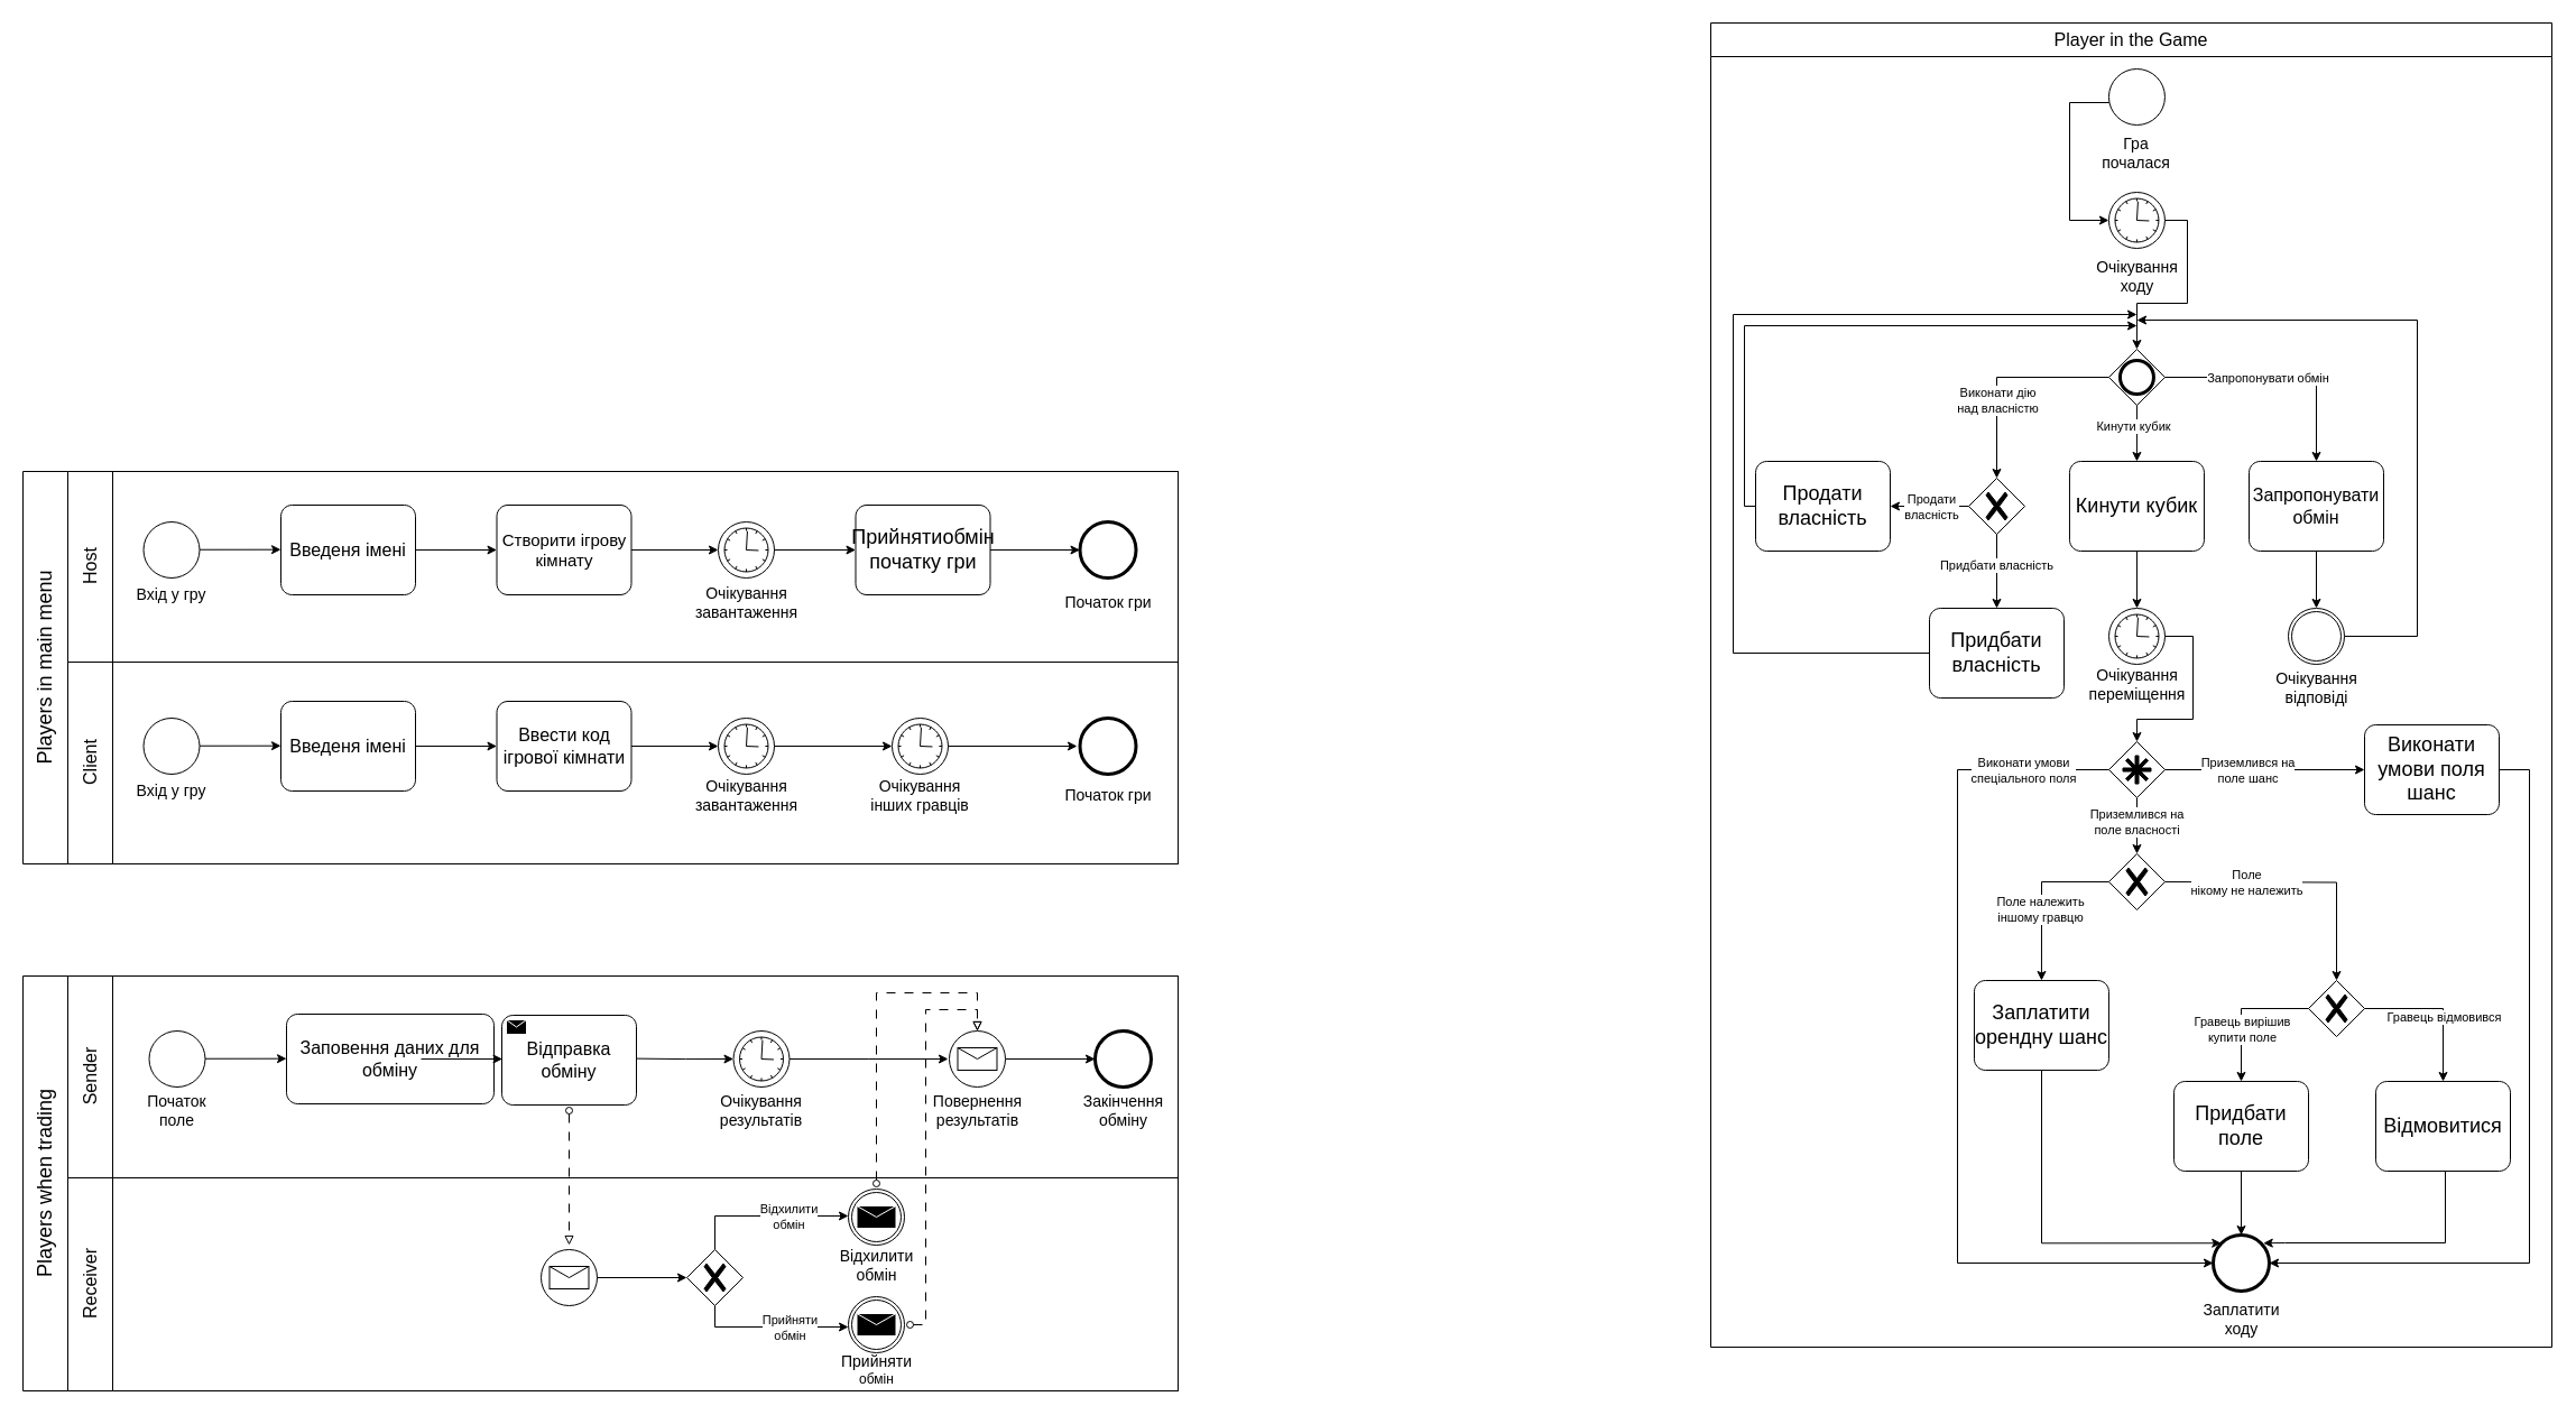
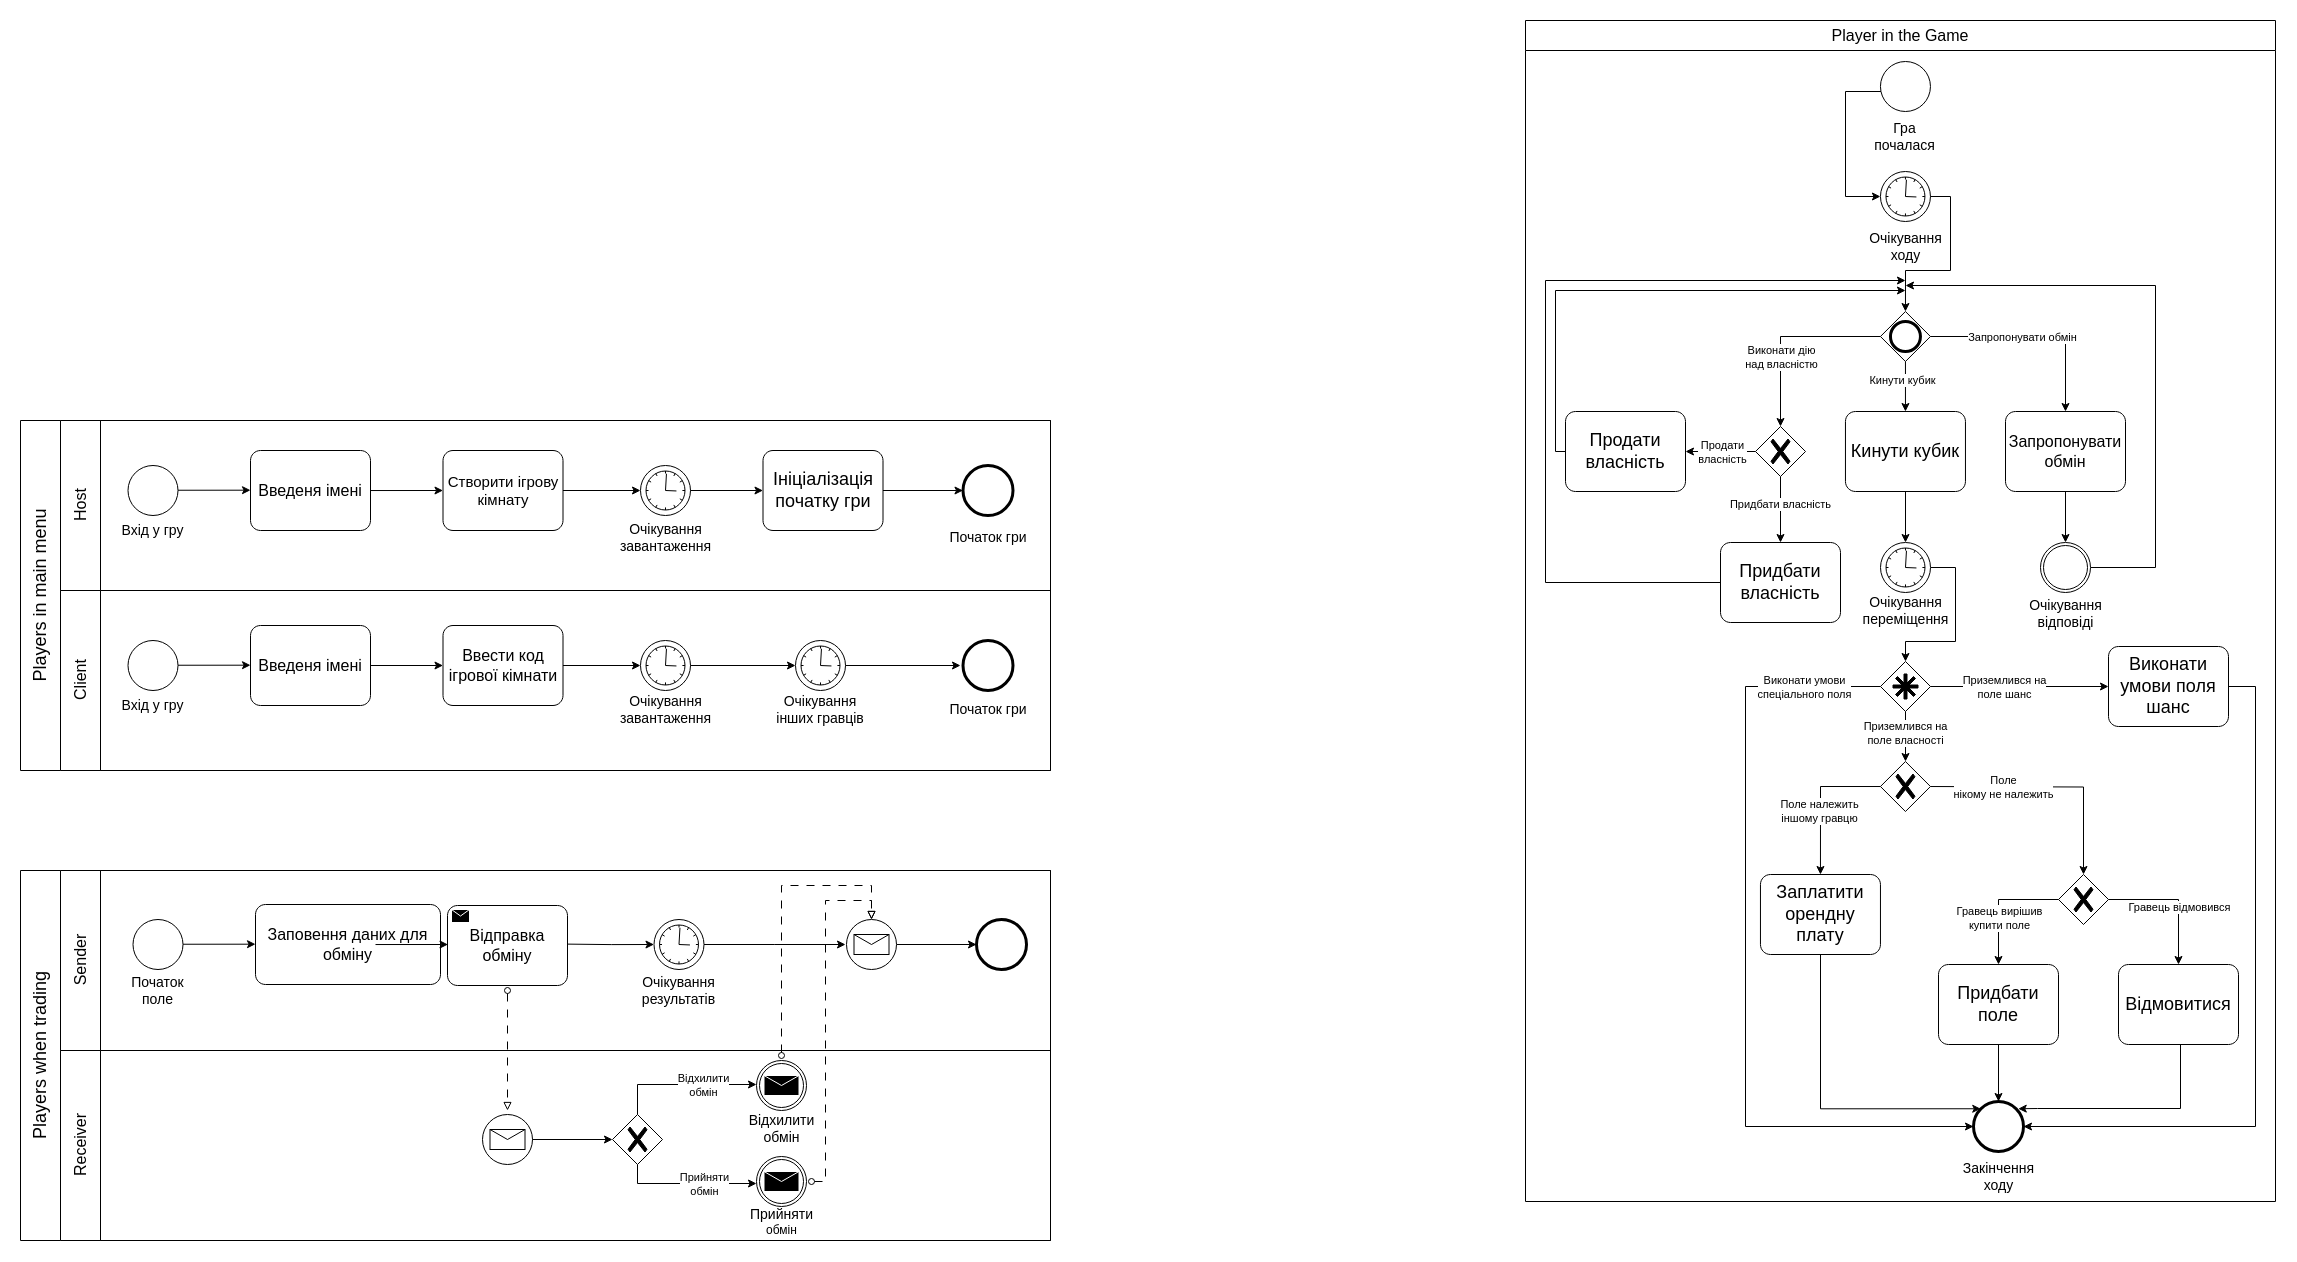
- <mxCell id="14" value="&lt;font style=&quot;font-size: 18px;&quot;&gt;Прийнятиобмін початку гри&lt;/font&gt;" style="points=[[0.25,0,0],[0.5,0,0],[0.75,0,0],[1,0.25,0],[1,0.5,0],[1,0.75,0],[0.75,1,0],[0.5,1,0],[0.25,1,0],[0,0.75,0],[0,0.5,0],[0,0.25,0]];shape=mxgraph.bpmn.task;whiteSpace=wrap;rectStyle=rounded;size=10;html=1;container=1;expand=0;collapsible=0;taskMarker=abstract;" parent="3" vertex="1"><mxGeometry x="702.5" y="30" width="120" height="80" as="geometry" /></mxCell>
+ <mxCell id="14" value="&lt;font style=&quot;font-size: 18px;&quot;&gt;Ініціалізація початку гри&lt;/font&gt;" style="points=[[0.25,0,0],[0.5,0,0],[0.75,0,0],[1,0.25,0],[1,0.5,0],[1,0.75,0],[0.75,1,0],[0.5,1,0],[0.25,1,0],[0,0.75,0],[0,0.5,0],[0,0.25,0]];shape=mxgraph.bpmn.task;whiteSpace=wrap;rectStyle=rounded;size=10;html=1;container=1;expand=0;collapsible=0;taskMarker=abstract;" parent="3" vertex="1"><mxGeometry x="702.5" y="30" width="120" height="80" as="geometry" /></mxCell>
- <mxCell id="61" value="&lt;font style=&quot;font-size: 18px;&quot;&gt;Заплатити орендну шанс&lt;/font&gt;" style="points=[[0.25,0,0],[0.5,0,0],[0.75,0,0],[1,0.25,0],[1,0.5,0],[1,0.75,0],[0.75,1,0],[0.5,1,0],[0.25,1,0],[0,0.75,0],[0,0.5,0],[0,0.25,0]];shape=mxgraph.bpmn.task;whiteSpace=wrap;rectStyle=rounded;size=10;html=1;container=1;expand=0;collapsible=0;taskMarker=abstract;" parent="1" vertex="1"><mxGeometry x="1759.96" y="874" width="120" height="80" as="geometry" /></mxCell>
+ <mxCell id="61" value="&lt;font style=&quot;font-size: 18px;&quot;&gt;Заплатити орендну плату&lt;/font&gt;" style="points=[[0.25,0,0],[0.5,0,0],[0.75,0,0],[1,0.25,0],[1,0.5,0],[1,0.75,0],[0.75,1,0],[0.5,1,0],[0.25,1,0],[0,0.75,0],[0,0.5,0],[0,0.25,0]];shape=mxgraph.bpmn.task;whiteSpace=wrap;rectStyle=rounded;size=10;html=1;container=1;expand=0;collapsible=0;taskMarker=abstract;" parent="1" vertex="1"><mxGeometry x="1759.96" y="874" width="120" height="80" as="geometry" /></mxCell>
- <mxCell id="106" value="&lt;span style=&quot;font-size: 14px;&quot;&gt;Повернення результатів&lt;/span&gt;" style="text;html=1;strokeColor=none;fillColor=none;align=center;verticalAlign=middle;whiteSpace=wrap;rounded=0;" parent="93" vertex="1"><mxGeometry x="768.5" y="105" width="85" height="30" as="geometry" /></mxCell>
- <mxCell id="108" value="&lt;span style=&quot;font-size: 14px;&quot;&gt;Закінчення обміну&lt;/span&gt;" style="text;html=1;strokeColor=none;fillColor=none;align=center;verticalAlign=middle;whiteSpace=wrap;rounded=0;" parent="93" vertex="1"><mxGeometry x="908.5" y="105" width="65" height="30" as="geometry" /></mxCell>
- <mxCell id="63" value="&lt;span style=&quot;font-size: 14px;&quot;&gt;Заплатити ходу&lt;/span&gt;" style="text;html=1;strokeColor=none;fillColor=none;align=center;verticalAlign=middle;whiteSpace=wrap;rounded=0;" parent="1" vertex="1"><mxGeometry x="1965.5" y="1161" width="65" height="30" as="geometry" /></mxCell>
+ <mxCell id="63" value="&lt;span style=&quot;font-size: 14px;&quot;&gt;Закінчення ходу&lt;/span&gt;" style="text;html=1;strokeColor=none;fillColor=none;align=center;verticalAlign=middle;whiteSpace=wrap;rounded=0;" parent="1" vertex="1"><mxGeometry x="1965.5" y="1161" width="65" height="30" as="geometry" /></mxCell>
